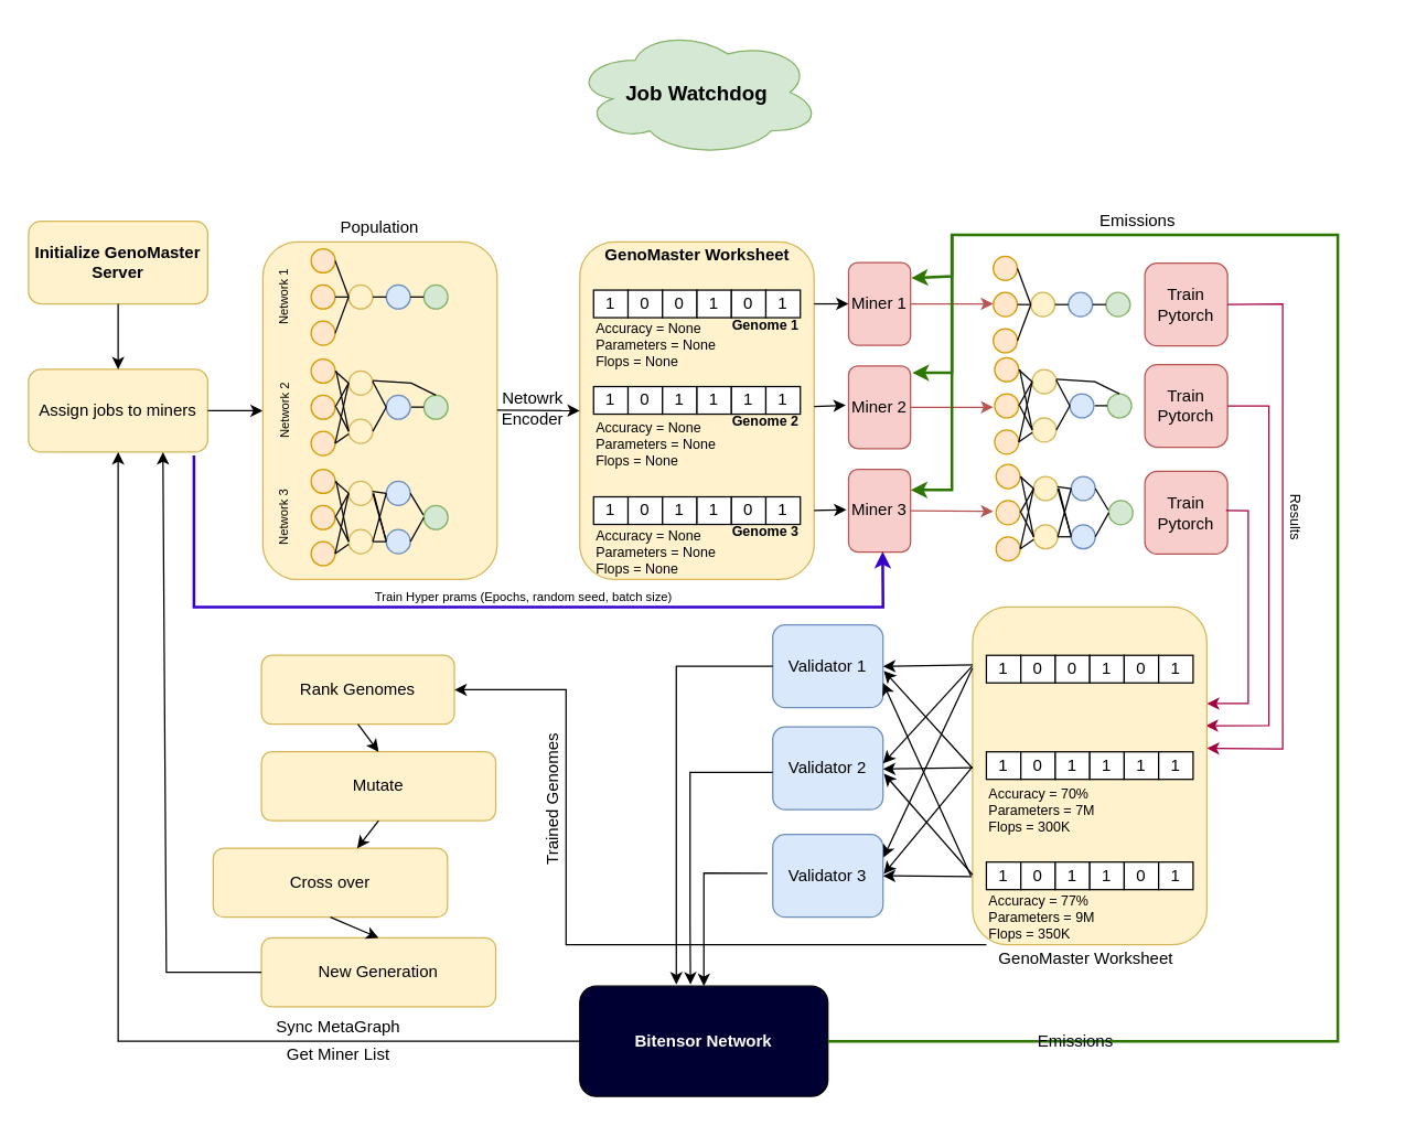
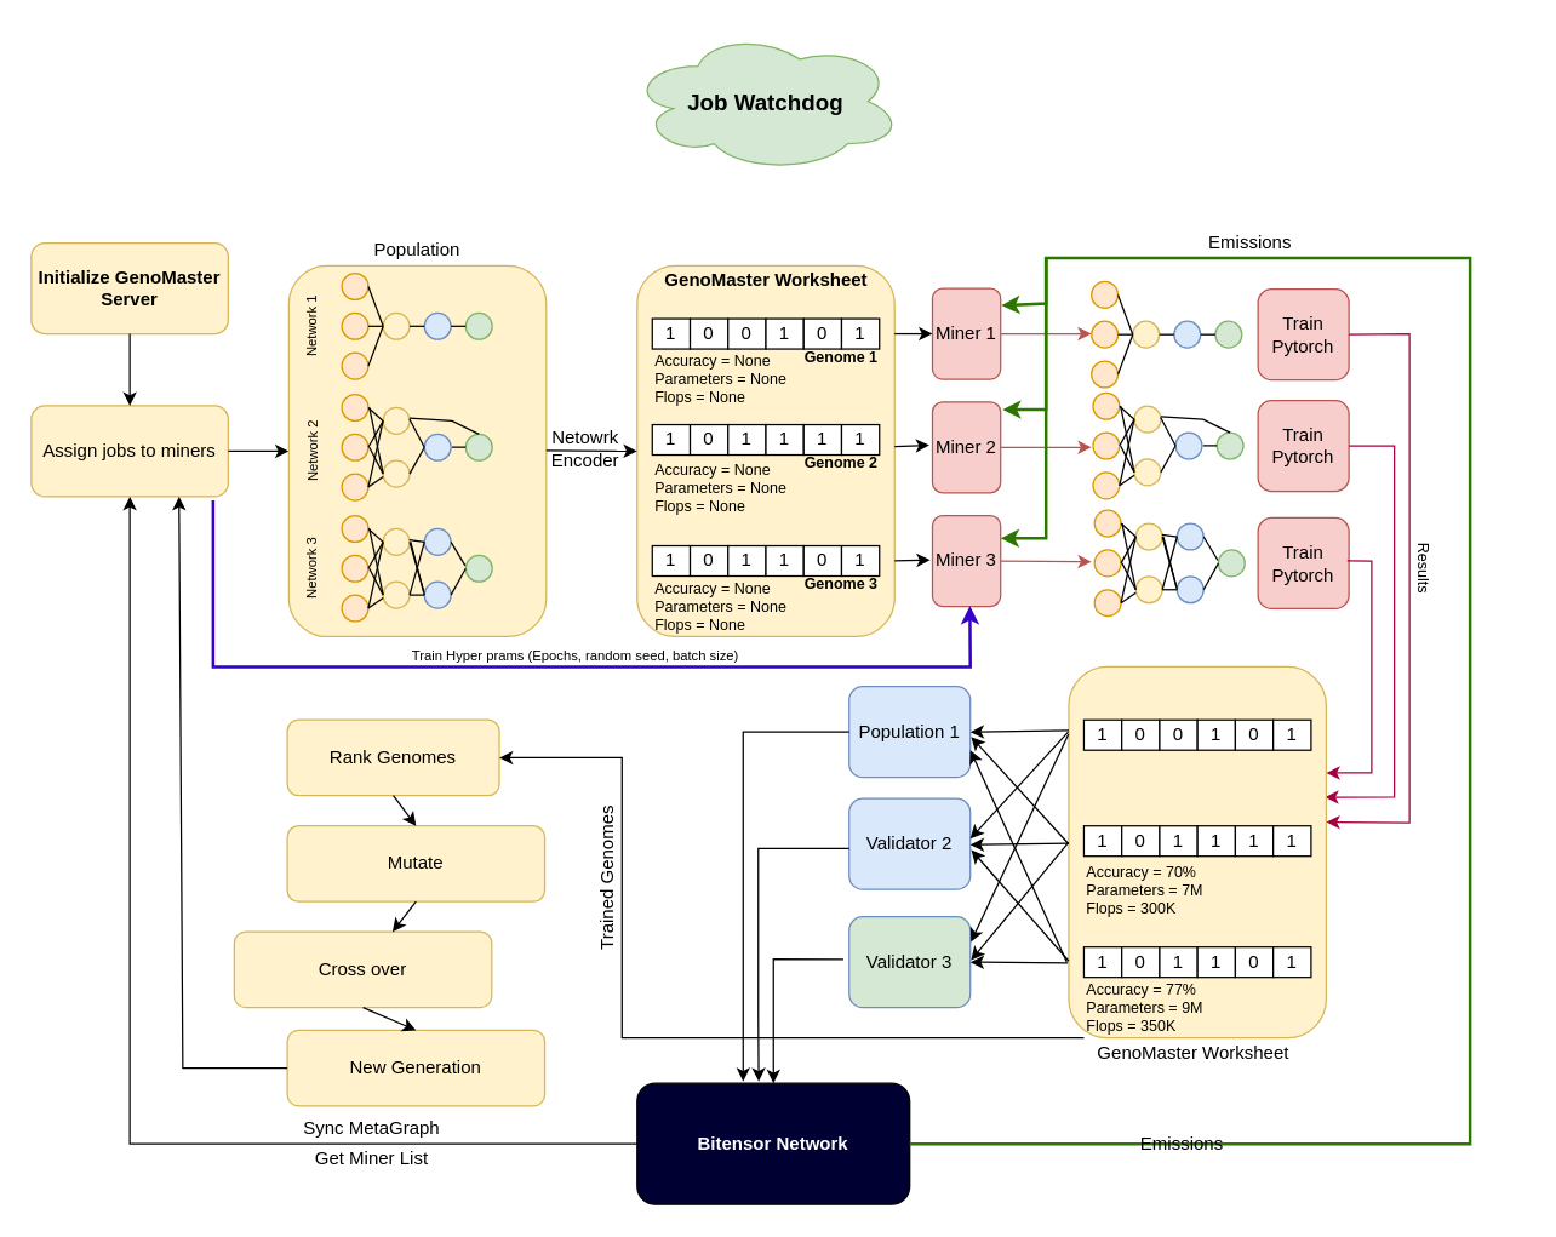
- <mxCell id="180" value="Validator 1" style="rounded=1;whiteSpace=wrap;html=1;fillColor=#dae8fc;strokeColor=#6c8ebf;" vertex="1" parent="1"><mxGeometry x="560" y="453" width="80" height="60" as="geometry" /></mxCell>
+ <mxCell id="180" value="Population 1" style="rounded=1;whiteSpace=wrap;html=1;fillColor=#dae8fc;strokeColor=#6c8ebf;" vertex="1" parent="1"><mxGeometry x="560" y="453" width="80" height="60" as="geometry" /></mxCell>
- <mxCell id="182" value="Validator 3" style="rounded=1;whiteSpace=wrap;html=1;fillColor=#dae8fc;strokeColor=#6c8ebf;" vertex="1" parent="1"><mxGeometry x="560" y="605" width="80" height="60" as="geometry" /></mxCell>
+ <mxCell id="182" value="Validator 3" style="rounded=1;whiteSpace=wrap;html=1;fillColor=#d5e8d4;strokeColor=#6c8ebf;" vertex="1" parent="1"><mxGeometry x="560" y="605" width="80" height="60" as="geometry" /></mxCell>
